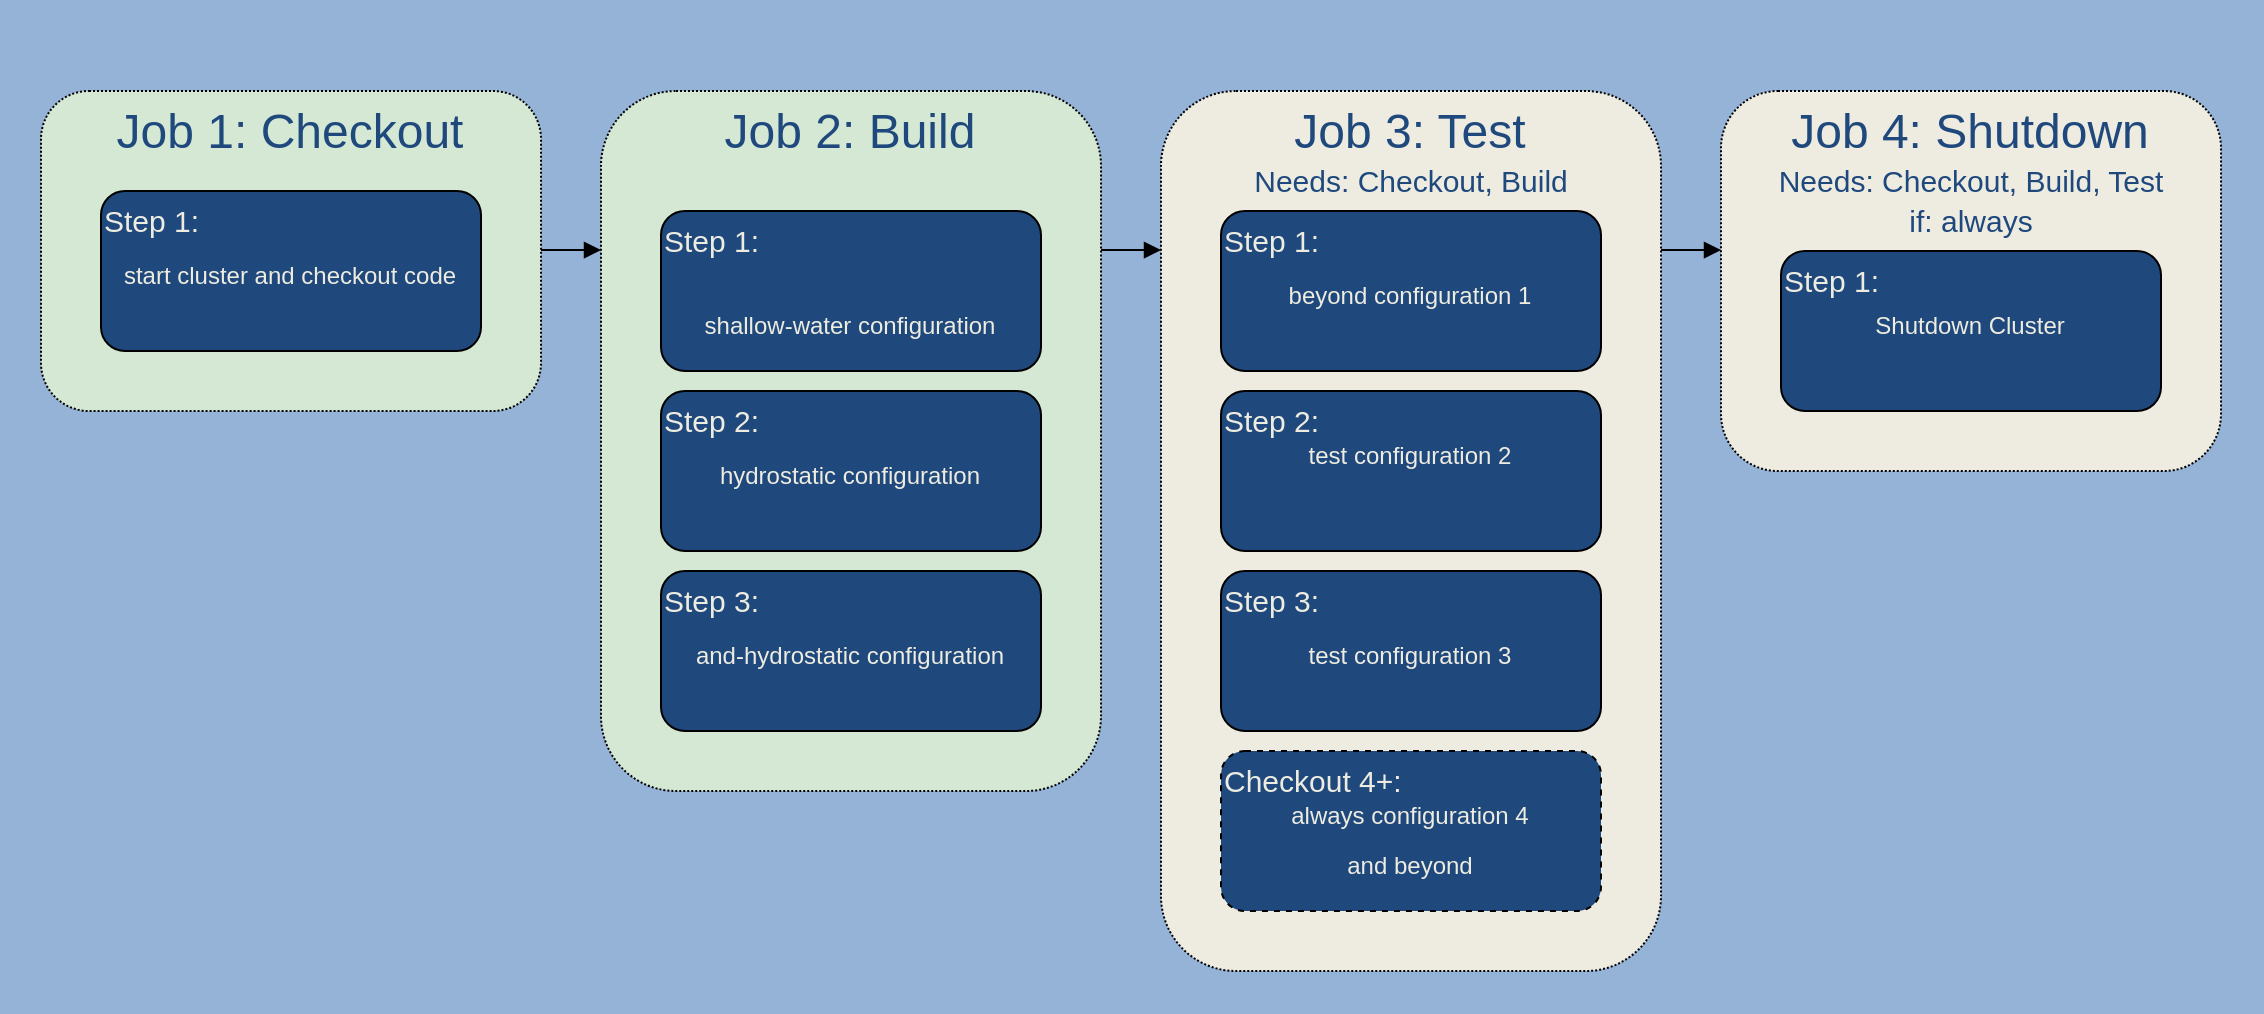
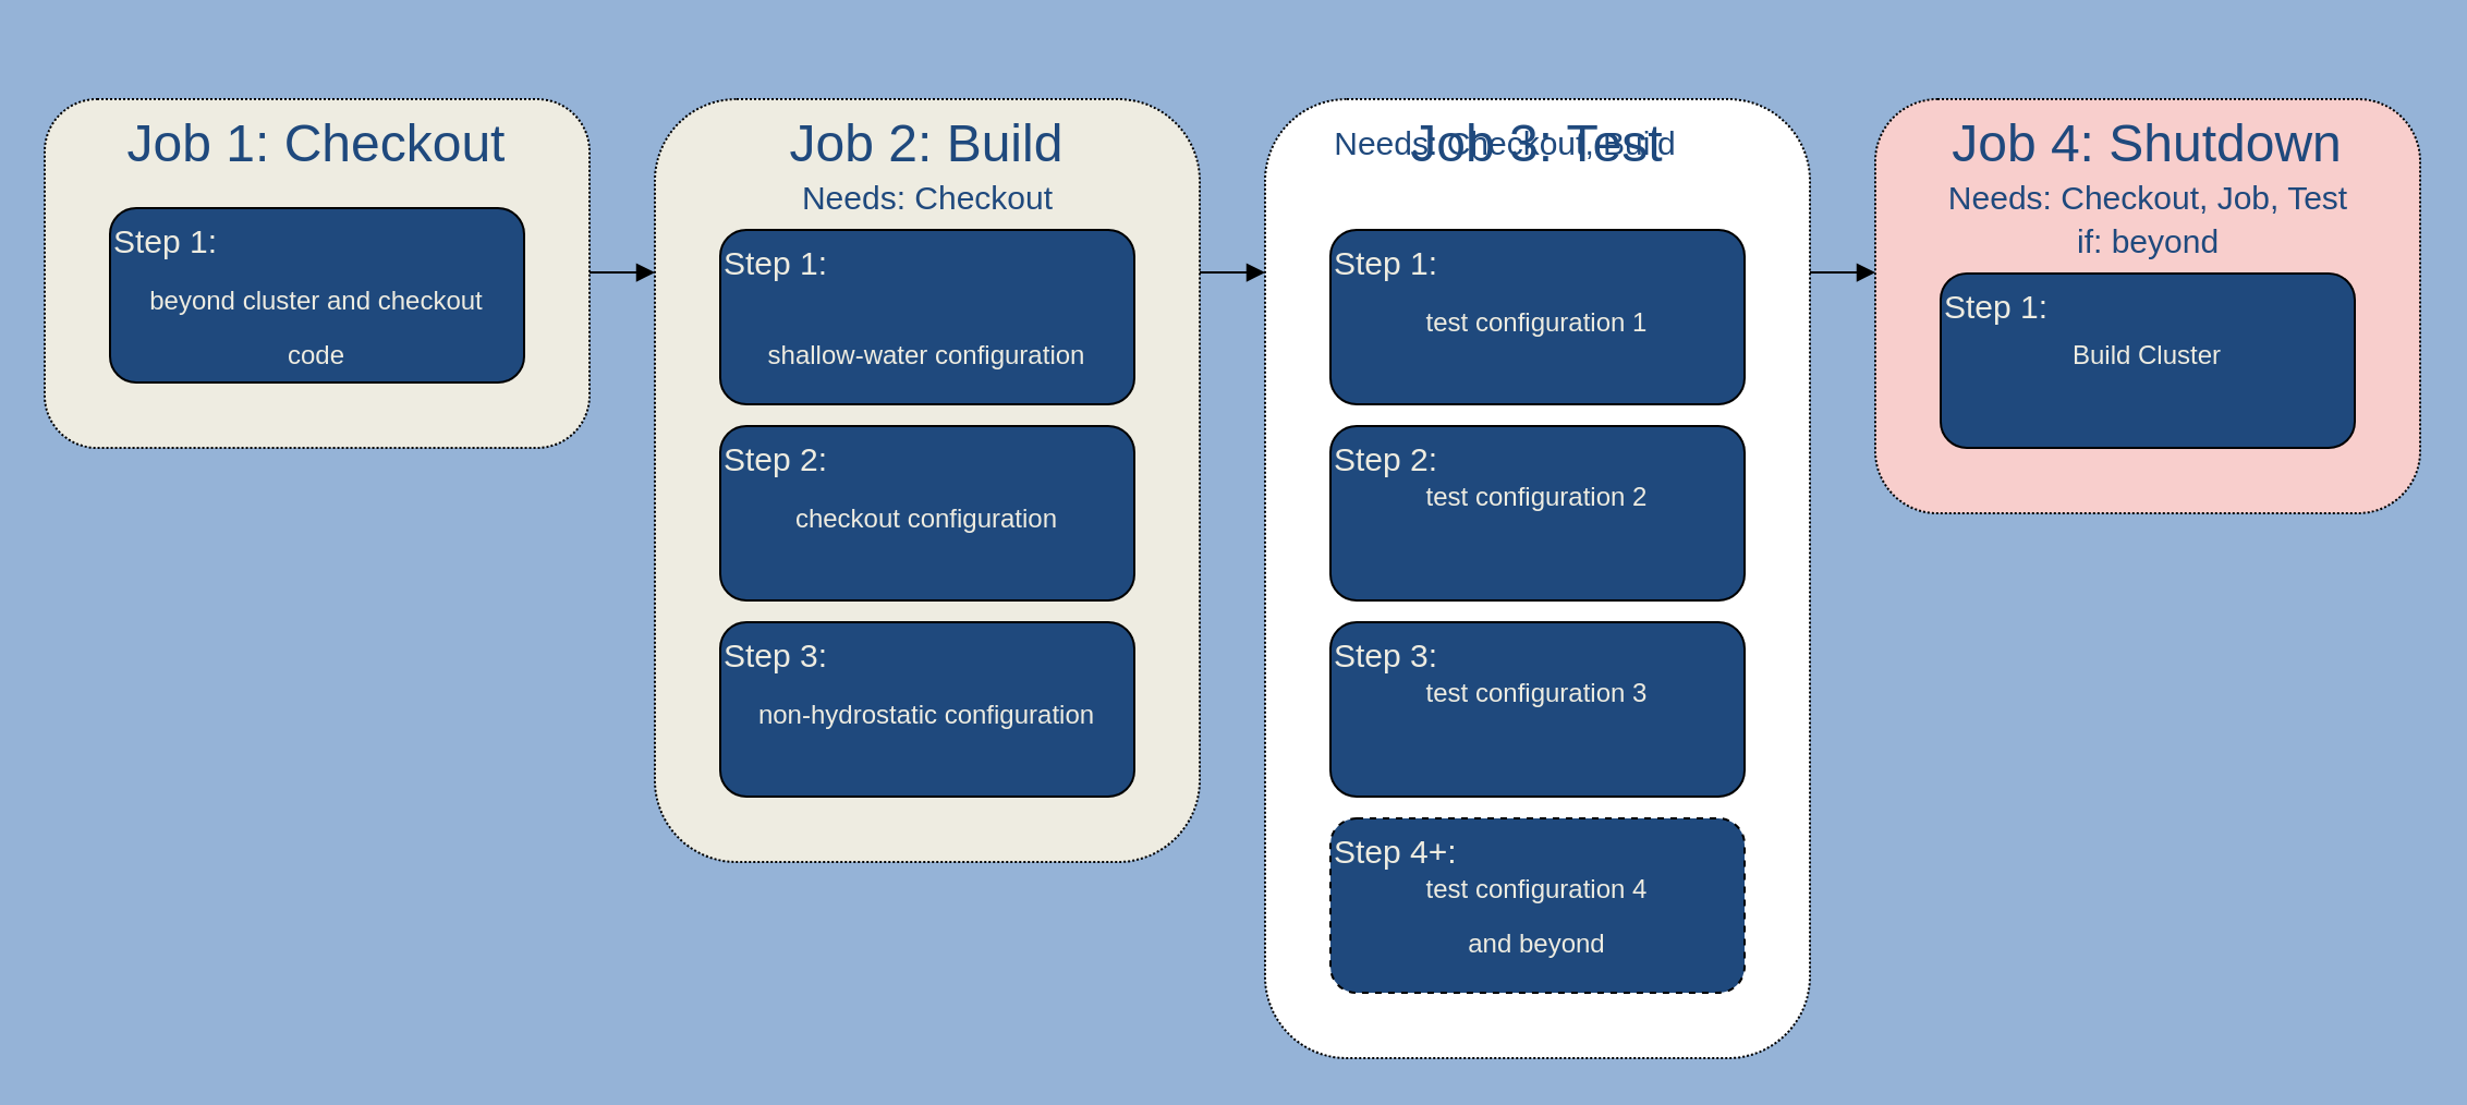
- <mxCell id="5" value="&lt;font color=&quot;#1f497d&quot;&gt;Job 1: Checkout&lt;/font&gt;" style="rounded=1;whiteSpace=wrap;html=1;dashed=1;fontSize=24;fillColor=#d5e8d4;dashPattern=1 1;verticalAlign=top;" vertex="1" parent="1"><mxGeometry x="20" y="45" width="250" height="160" as="geometry" /></mxCell>
+ <mxCell id="5" value="&lt;font color=&quot;#1f497d&quot;&gt;Job 1: Checkout&lt;/font&gt;" style="rounded=1;whiteSpace=wrap;html=1;dashed=1;fontSize=24;fillColor=#EEECE1;dashPattern=1 1;verticalAlign=top;" vertex="1" parent="1"><mxGeometry x="20" y="45" width="250" height="160" as="geometry" /></mxCell>
- <mxCell id="4" value="&lt;font color=&quot;#1f497d&quot;&gt;Job 2: Build&lt;/font&gt;" style="rounded=1;whiteSpace=wrap;html=1;dashed=1;fontSize=24;fillColor=#d5e8d4;dashPattern=1 1;verticalAlign=top;" vertex="1" parent="1"><mxGeometry x="300" y="45" width="250" height="350" as="geometry" /></mxCell>
+ <mxCell id="4" value="&lt;font color=&quot;#1f497d&quot;&gt;Job 2: Build&lt;/font&gt;" style="rounded=1;whiteSpace=wrap;html=1;dashed=1;fontSize=24;fillColor=#EEECE1;dashPattern=1 1;verticalAlign=top;" vertex="1" parent="1"><mxGeometry x="300" y="45" width="250" height="350" as="geometry" /></mxCell>
- <mxCell id="3" value="&lt;font color=&quot;#1f497d&quot;&gt;Job 3: Test&lt;/font&gt;" style="rounded=1;whiteSpace=wrap;html=1;dashed=1;fontSize=24;fillColor=#EEECE1;dashPattern=1 1;verticalAlign=top;" vertex="1" parent="1"><mxGeometry x="580" y="45" width="250" height="440" as="geometry" /></mxCell>
+ <mxCell id="3" value="&lt;font color=&quot;#1f497d&quot;&gt;Job 3: Test&lt;/font&gt;" style="rounded=1;whiteSpace=wrap;html=1;dashed=1;fontSize=24;fillColor=#ffffff;dashPattern=1 1;verticalAlign=top;" vertex="1" parent="1"><mxGeometry x="580" y="45" width="250" height="440" as="geometry" /></mxCell>
- <mxCell id="2" value="&lt;font color=&quot;#1f497d&quot;&gt;Job 4: Shutdown&lt;/font&gt;" style="rounded=1;whiteSpace=wrap;html=1;dashed=1;fontSize=24;fillColor=#EEECE1;dashPattern=1 1;verticalAlign=top;" vertex="1" parent="1"><mxGeometry x="860" y="45" width="250" height="190" as="geometry" /></mxCell>
+ <mxCell id="2" value="&lt;font color=&quot;#1f497d&quot;&gt;Job 4: Shutdown&lt;/font&gt;" style="rounded=1;whiteSpace=wrap;html=1;dashed=1;fontSize=24;fillColor=#f8cecc;dashPattern=1 1;verticalAlign=top;" vertex="1" parent="1"><mxGeometry x="860" y="45" width="250" height="190" as="geometry" /></mxCell>
+ <mxCell id="25" value="&lt;font color=&quot;#1f497d&quot;&gt;Needs: Checkout&lt;/font&gt;" style="text;html=1;resizable=0;autosize=1;align=center;verticalAlign=middle;points=[];fillColor=none;strokeColor=none;rounded=0;dashed=1;fontSize=15;" vertex="1" parent="1"><mxGeometry x="355" y="75" width="140" height="30" as="geometry" /></mxCell>
- <mxCell id="27" value="&lt;font color=&quot;#1f497d&quot;&gt;Needs: Checkout, Build&lt;/font&gt;" style="text;html=1;resizable=0;autosize=1;align=center;verticalAlign=middle;points=[];fillColor=none;strokeColor=none;rounded=0;dashed=1;fontSize=15;" vertex="1" parent="1"><mxGeometry x="615" y="75" width="180" height="30" as="geometry" /></mxCell>
+ <mxCell id="27" value="&lt;font color=&quot;#1f497d&quot;&gt;Needs: Checkout, Build&lt;/font&gt;" style="text;html=1;resizable=0;autosize=1;align=center;verticalAlign=middle;points=[];fillColor=none;strokeColor=none;rounded=0;dashed=1;fontSize=15;" vertex="1" parent="1"><mxGeometry x="600" y="50" width="180" height="30" as="geometry" /></mxCell>
- <mxCell id="26" value="&lt;font color=&quot;#1f497d&quot;&gt;Needs: Checkout, Build, Test&lt;/font&gt;" style="text;html=1;resizable=0;autosize=1;align=center;verticalAlign=middle;points=[];fillColor=none;strokeColor=none;rounded=0;dashed=1;fontSize=15;" vertex="1" parent="1"><mxGeometry x="875" y="75" width="220" height="30" as="geometry" /></mxCell>
+ <mxCell id="26" value="&lt;font color=&quot;#1f497d&quot;&gt;Needs: Checkout, Job, Test&lt;/font&gt;" style="text;html=1;resizable=0;autosize=1;align=center;verticalAlign=middle;points=[];fillColor=none;strokeColor=none;rounded=0;dashed=1;fontSize=15;" vertex="1" parent="1"><mxGeometry x="875" y="75" width="220" height="30" as="geometry" /></mxCell>
- <mxCell id="28" value="&lt;font color=&quot;#1f497d&quot;&gt;if: always&lt;/font&gt;" style="text;html=1;resizable=0;autosize=1;align=center;verticalAlign=middle;points=[];fillColor=none;strokeColor=none;rounded=0;dashed=1;fontSize=15;" vertex="1" parent="1"><mxGeometry x="940" y="95" width="90" height="30" as="geometry" /></mxCell>
+ <mxCell id="28" value="&lt;font color=&quot;#1f497d&quot;&gt;if: beyond&lt;/font&gt;" style="text;html=1;resizable=0;autosize=1;align=center;verticalAlign=middle;points=[];fillColor=none;strokeColor=none;rounded=0;dashed=1;fontSize=15;" vertex="1" parent="1"><mxGeometry x="940" y="95" width="90" height="30" as="geometry" /></mxCell>
- <mxCell id="20" value="&lt;span style=&quot;font-size: 12px;&quot;&gt;&lt;font color=&quot;#eeece1&quot;&gt;beyond configuration 1&lt;/font&gt;&lt;/span&gt;" style="text;whiteSpace=wrap;html=1;fontSize=21;align=center;" vertex="1" parent="1"><mxGeometry x="620" y="125" width="170" height="40" as="geometry" /></mxCell>
+ <mxCell id="20" value="&lt;span style=&quot;font-size: 12px;&quot;&gt;&lt;font color=&quot;#eeece1&quot;&gt;test configuration 1&lt;/font&gt;&lt;/span&gt;" style="text;whiteSpace=wrap;html=1;fontSize=21;align=center;" vertex="1" parent="1"><mxGeometry x="620" y="125" width="170" height="40" as="geometry" /></mxCell>
- <mxCell id="16" value="&lt;font color=&quot;#eeece1&quot;&gt;&lt;span style=&quot;font-family: Helvetica; font-size: 12px; font-style: normal; font-variant-ligatures: normal; font-variant-caps: normal; font-weight: 400; letter-spacing: normal; orphans: 2; text-indent: 0px; text-transform: none; widows: 2; word-spacing: 0px; -webkit-text-stroke-width: 0px; text-decoration-thickness: initial; text-decoration-style: initial; text-decoration-color: initial; float: none; display: inline !important;&quot;&gt;start cluster&amp;nbsp;&lt;/span&gt;&lt;span style=&quot;font-family: Helvetica; font-size: 12px; font-style: normal; font-variant-ligatures: normal; font-variant-caps: normal; font-weight: 400; letter-spacing: normal; orphans: 2; text-indent: 0px; text-transform: none; widows: 2; word-spacing: 0px; -webkit-text-stroke-width: 0px; text-decoration-thickness: initial; text-decoration-style: initial; text-decoration-color: initial; float: none; display: inline !important;&quot;&gt;and&amp;nbsp;&lt;/span&gt;&lt;span style=&quot;font-family: Helvetica; font-size: 12px; font-style: normal; font-variant-ligatures: normal; font-variant-caps: normal; font-weight: 400; letter-spacing: normal; orphans: 2; text-indent: 0px; text-transform: none; widows: 2; word-spacing: 0px; -webkit-text-stroke-width: 0px; text-decoration-thickness: initial; text-decoration-style: initial; text-decoration-color: initial; float: none; display: inline !important;&quot;&gt;checkout code&lt;/span&gt;&lt;/font&gt;" style="text;whiteSpace=wrap;html=1;fontSize=21;align=center;" vertex="1" parent="1"><mxGeometry x="60" y="115" width="170" height="40" as="geometry" /></mxCell>
+ <mxCell id="16" value="&lt;font color=&quot;#eeece1&quot;&gt;&lt;span style=&quot;font-family: Helvetica; font-size: 12px; font-style: normal; font-variant-ligatures: normal; font-variant-caps: normal; font-weight: 400; letter-spacing: normal; orphans: 2; text-indent: 0px; text-transform: none; widows: 2; word-spacing: 0px; -webkit-text-stroke-width: 0px; text-decoration-thickness: initial; text-decoration-style: initial; text-decoration-color: initial; float: none; display: inline !important;&quot;&gt;beyond cluster&amp;nbsp;&lt;/span&gt;&lt;span style=&quot;font-family: Helvetica; font-size: 12px; font-style: normal; font-variant-ligatures: normal; font-variant-caps: normal; font-weight: 400; letter-spacing: normal; orphans: 2; text-indent: 0px; text-transform: none; widows: 2; word-spacing: 0px; -webkit-text-stroke-width: 0px; text-decoration-thickness: initial; text-decoration-style: initial; text-decoration-color: initial; float: none; display: inline !important;&quot;&gt;and&amp;nbsp;&lt;/span&gt;&lt;span style=&quot;font-family: Helvetica; font-size: 12px; font-style: normal; font-variant-ligatures: normal; font-variant-caps: normal; font-weight: 400; letter-spacing: normal; orphans: 2; text-indent: 0px; text-transform: none; widows: 2; word-spacing: 0px; -webkit-text-stroke-width: 0px; text-decoration-thickness: initial; text-decoration-style: initial; text-decoration-color: initial; float: none; display: inline !important;&quot;&gt;checkout code&lt;/span&gt;&lt;/font&gt;" style="text;whiteSpace=wrap;html=1;fontSize=21;align=center;" vertex="1" parent="1"><mxGeometry x="60" y="115" width="170" height="40" as="geometry" /></mxCell>
- <mxCell id="24" value="&lt;span style=&quot;font-size: 12px;&quot;&gt;&lt;font color=&quot;#eeece1&quot;&gt;Shutdown Cluster&lt;/font&gt;&lt;/span&gt;" style="text;whiteSpace=wrap;html=1;fontSize=21;align=center;" vertex="1" parent="1"><mxGeometry x="900" y="140" width="170" height="50" as="geometry" /></mxCell>
+ <mxCell id="24" value="&lt;span style=&quot;font-size: 12px;&quot;&gt;&lt;font color=&quot;#eeece1&quot;&gt;Build Cluster&lt;/font&gt;&lt;/span&gt;" style="text;whiteSpace=wrap;html=1;fontSize=21;align=center;" vertex="1" parent="1"><mxGeometry x="900" y="140" width="170" height="50" as="geometry" /></mxCell>
- <mxCell id="19" value="&lt;span style=&quot;font-size: 12px;&quot;&gt;&lt;font color=&quot;#eeece1&quot;&gt;hydrostatic configuration&lt;/font&gt;&lt;/span&gt;" style="text;whiteSpace=wrap;html=1;fontSize=21;align=center;" vertex="1" parent="1"><mxGeometry x="340" y="215" width="170" height="40" as="geometry" /></mxCell>
+ <mxCell id="19" value="&lt;span style=&quot;font-size: 12px;&quot;&gt;&lt;font color=&quot;#eeece1&quot;&gt;checkout configuration&lt;/font&gt;&lt;/span&gt;" style="text;whiteSpace=wrap;html=1;fontSize=21;align=center;" vertex="1" parent="1"><mxGeometry x="340" y="215" width="170" height="40" as="geometry" /></mxCell>
- <mxCell id="21" value="&lt;span style=&quot;font-size: 12px;&quot;&gt;&lt;font color=&quot;#eeece1&quot;&gt;test configuration 3&lt;/font&gt;&lt;/span&gt;" style="text;whiteSpace=wrap;html=1;fontSize=21;align=center;" vertex="1" parent="1"><mxGeometry x="620" y="305" width="170" height="40" as="geometry" /></mxCell>
+ <mxCell id="21" value="&lt;span style=&quot;font-size: 12px;&quot;&gt;&lt;font color=&quot;#eeece1&quot;&gt;test configuration 3&lt;/font&gt;&lt;/span&gt;" style="text;whiteSpace=wrap;html=1;fontSize=21;align=center;" vertex="1" parent="1"><mxGeometry x="620" y="295" width="170" height="40" as="geometry" /></mxCell>
- <mxCell id="18" value="&lt;span style=&quot;font-size: 12px;&quot;&gt;&lt;font color=&quot;#eeece1&quot;&gt;and-hydrostatic configuration&lt;/font&gt;&lt;/span&gt;" style="text;whiteSpace=wrap;html=1;fontSize=21;align=center;" vertex="1" parent="1"><mxGeometry x="340" y="305" width="170" height="40" as="geometry" /></mxCell>
+ <mxCell id="18" value="&lt;span style=&quot;font-size: 12px;&quot;&gt;&lt;font color=&quot;#eeece1&quot;&gt;non-hydrostatic configuration&lt;/font&gt;&lt;/span&gt;" style="text;whiteSpace=wrap;html=1;fontSize=21;align=center;" vertex="1" parent="1"><mxGeometry x="340" y="305" width="170" height="40" as="geometry" /></mxCell>
- <mxCell id="14" value="&lt;font color=&quot;#eeece1&quot;&gt;Checkout 4+:&lt;/font&gt;" style="rounded=1;whiteSpace=wrap;html=1;dashed=1;fontSize=15;align=left;verticalAlign=top;fillColor=#1F497D;" vertex="1" parent="1"><mxGeometry x="610" y="375" width="190" height="80" as="geometry" /></mxCell>
+ <mxCell id="14" value="&lt;font color=&quot;#eeece1&quot;&gt;Step 4+:&lt;/font&gt;" style="rounded=1;whiteSpace=wrap;html=1;dashed=1;fontSize=15;align=left;verticalAlign=top;fillColor=#1F497D;" vertex="1" parent="1"><mxGeometry x="610" y="375" width="190" height="80" as="geometry" /></mxCell>
- <mxCell id="23" value="&lt;span style=&quot;font-size: 12px;&quot;&gt;&lt;font color=&quot;#eeece1&quot;&gt;always configuration 4&lt;br&gt;and beyond&lt;/font&gt;&lt;br&gt;&lt;/span&gt;" style="text;whiteSpace=wrap;html=1;fontSize=21;align=center;labelBackgroundColor=none;" vertex="1" parent="1"><mxGeometry x="640" y="385" width="130" height="80" as="geometry" /></mxCell>
+ <mxCell id="23" value="&lt;span style=&quot;font-size: 12px;&quot;&gt;&lt;font color=&quot;#eeece1&quot;&gt;test configuration 4&lt;br&gt;and beyond&lt;/font&gt;&lt;br&gt;&lt;/span&gt;" style="text;whiteSpace=wrap;html=1;fontSize=21;align=center;labelBackgroundColor=none;" vertex="1" parent="1"><mxGeometry x="640" y="385" width="130" height="80" as="geometry" /></mxCell>
